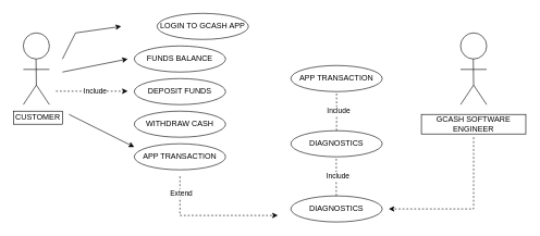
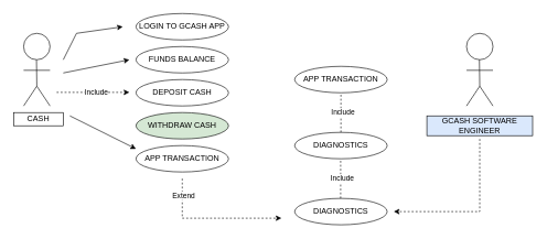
- <mxCell id="8" value="LOGIN TO GCASH APP" style="ellipse;whiteSpace=wrap;html=1;" vertex="1" parent="1"><mxGeometry x="240" y="20" width="140" height="40" as="geometry" /></mxCell>
+ <mxCell id="8" value="LOGIN TO GCASH APP" style="ellipse;whiteSpace=wrap;html=1;" vertex="1" parent="1"><mxGeometry x="205" y="20" width="140" height="40" as="geometry" /></mxCell>
- <mxCell id="10" value="DEPOSIT FUNDS" style="ellipse;whiteSpace=wrap;html=1;" vertex="1" parent="1"><mxGeometry x="205" y="120" width="140" height="40" as="geometry" /></mxCell>
+ <mxCell id="10" value="DEPOSIT CASH" style="ellipse;whiteSpace=wrap;html=1;" vertex="1" parent="1"><mxGeometry x="205" y="120" width="140" height="40" as="geometry" /></mxCell>
- <mxCell id="7" value="CUSTOMER" style="rounded=0;whiteSpace=wrap;html=1;" vertex="1" parent="1"><mxGeometry x="20" y="170" width="75" height="20" as="geometry" /></mxCell>
+ <mxCell id="7" value="CASH" style="rounded=0;whiteSpace=wrap;html=1;" vertex="1" parent="1"><mxGeometry x="20" y="170" width="75" height="20" as="geometry" /></mxCell>
- <mxCell id="11" value="WITHDRAW CASH" style="ellipse;whiteSpace=wrap;html=1;" vertex="1" parent="1"><mxGeometry x="205" y="170" width="140" height="40" as="geometry" /></mxCell>
+ <mxCell id="11" value="WITHDRAW CASH" style="ellipse;whiteSpace=wrap;html=1;fillColor=#d5e8d4;" vertex="1" parent="1"><mxGeometry x="205" y="170" width="140" height="40" as="geometry" /></mxCell>
- <mxCell id="21" value="GCASH SOFTWARE ENGINEER" style="rounded=0;whiteSpace=wrap;html=1;" vertex="1" parent="1"><mxGeometry x="645" y="175" width="160" height="30" as="geometry" /></mxCell>
+ <mxCell id="21" value="GCASH SOFTWARE ENGINEER" style="rounded=0;whiteSpace=wrap;html=1;fillColor=#dae8fc;" vertex="1" parent="1"><mxGeometry x="645" y="175" width="160" height="30" as="geometry" /></mxCell>
